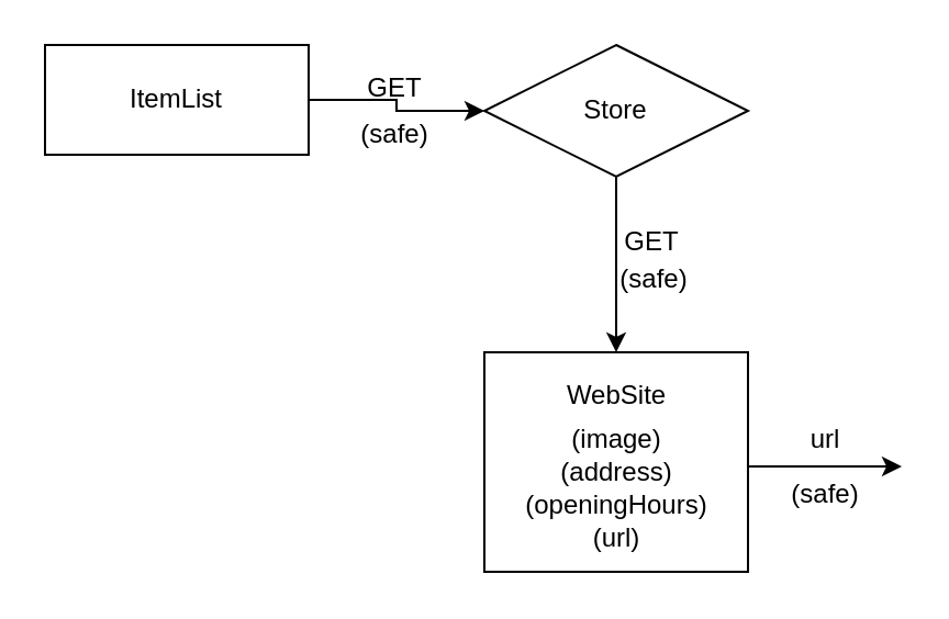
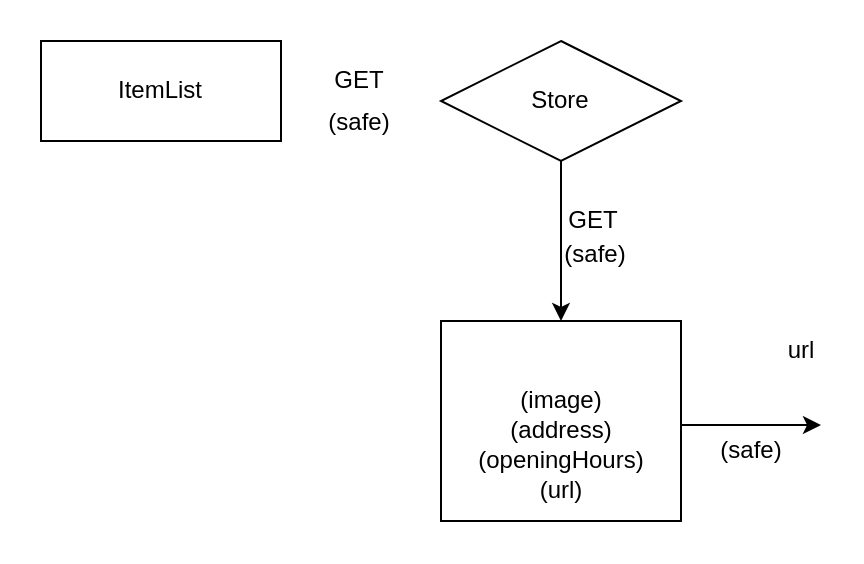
- <mxCell id="2" value="" style="edgeStyle=orthogonalEdgeStyle;rounded=0;orthogonalLoop=1;jettySize=auto;html=1;" parent="1" source="3" target="5" edge="1"><mxGeometry relative="1" as="geometry" /></mxCell>
- <mxCell id="8" value="WebSite" style="text;html=1;align=center;verticalAlign=middle;resizable=0;points=[];autosize=1;strokeColor=none;" parent="1" vertex="1"><mxGeometry x="250" y="170" width="60" height="20" as="geometry" /></mxCell>
- <mxCell id="17" value="url" style="text;html=1;align=center;verticalAlign=middle;resizable=0;points=[];autosize=1;strokeColor=none;" parent="1" vertex="1"><mxGeometry x="360" y="190" width="30" height="20" as="geometry" /></mxCell>
+ <mxCell id="17" value="url" style="text;html=1;align=center;verticalAlign=middle;resizable=0;points=[];autosize=1;strokeColor=none;" parent="1" vertex="1"><mxGeometry x="385" y="165" width="30" height="20" as="geometry" /></mxCell>
